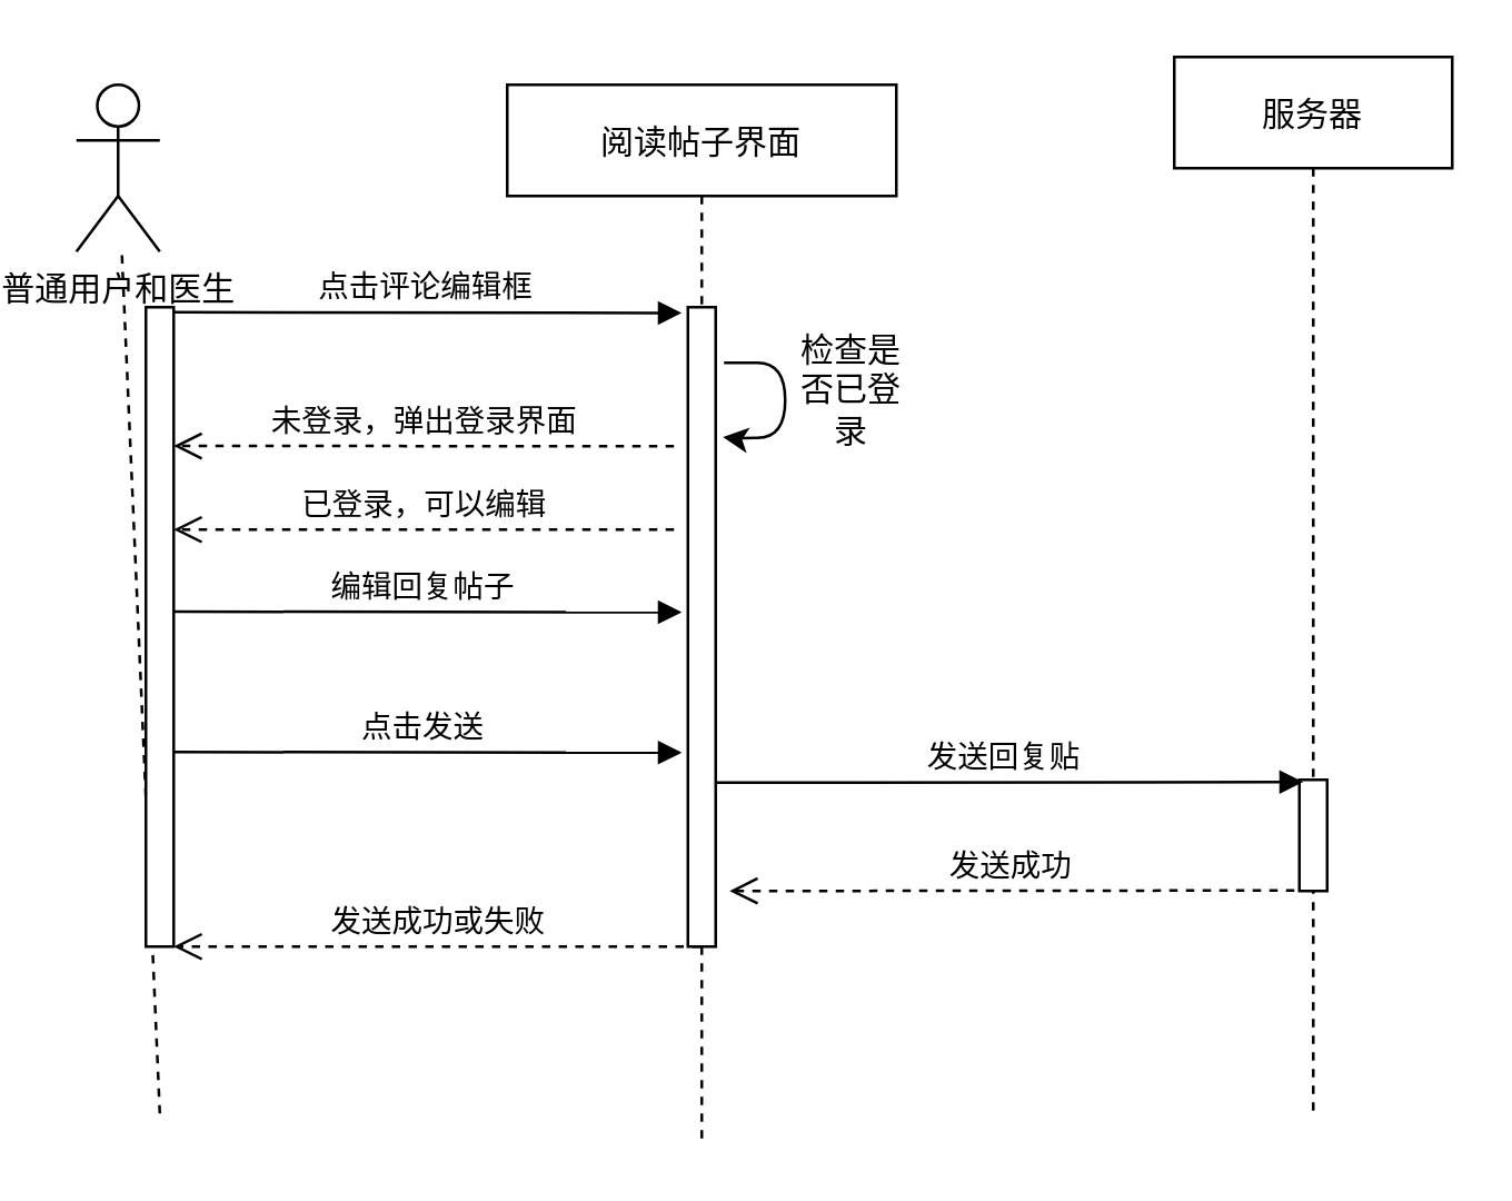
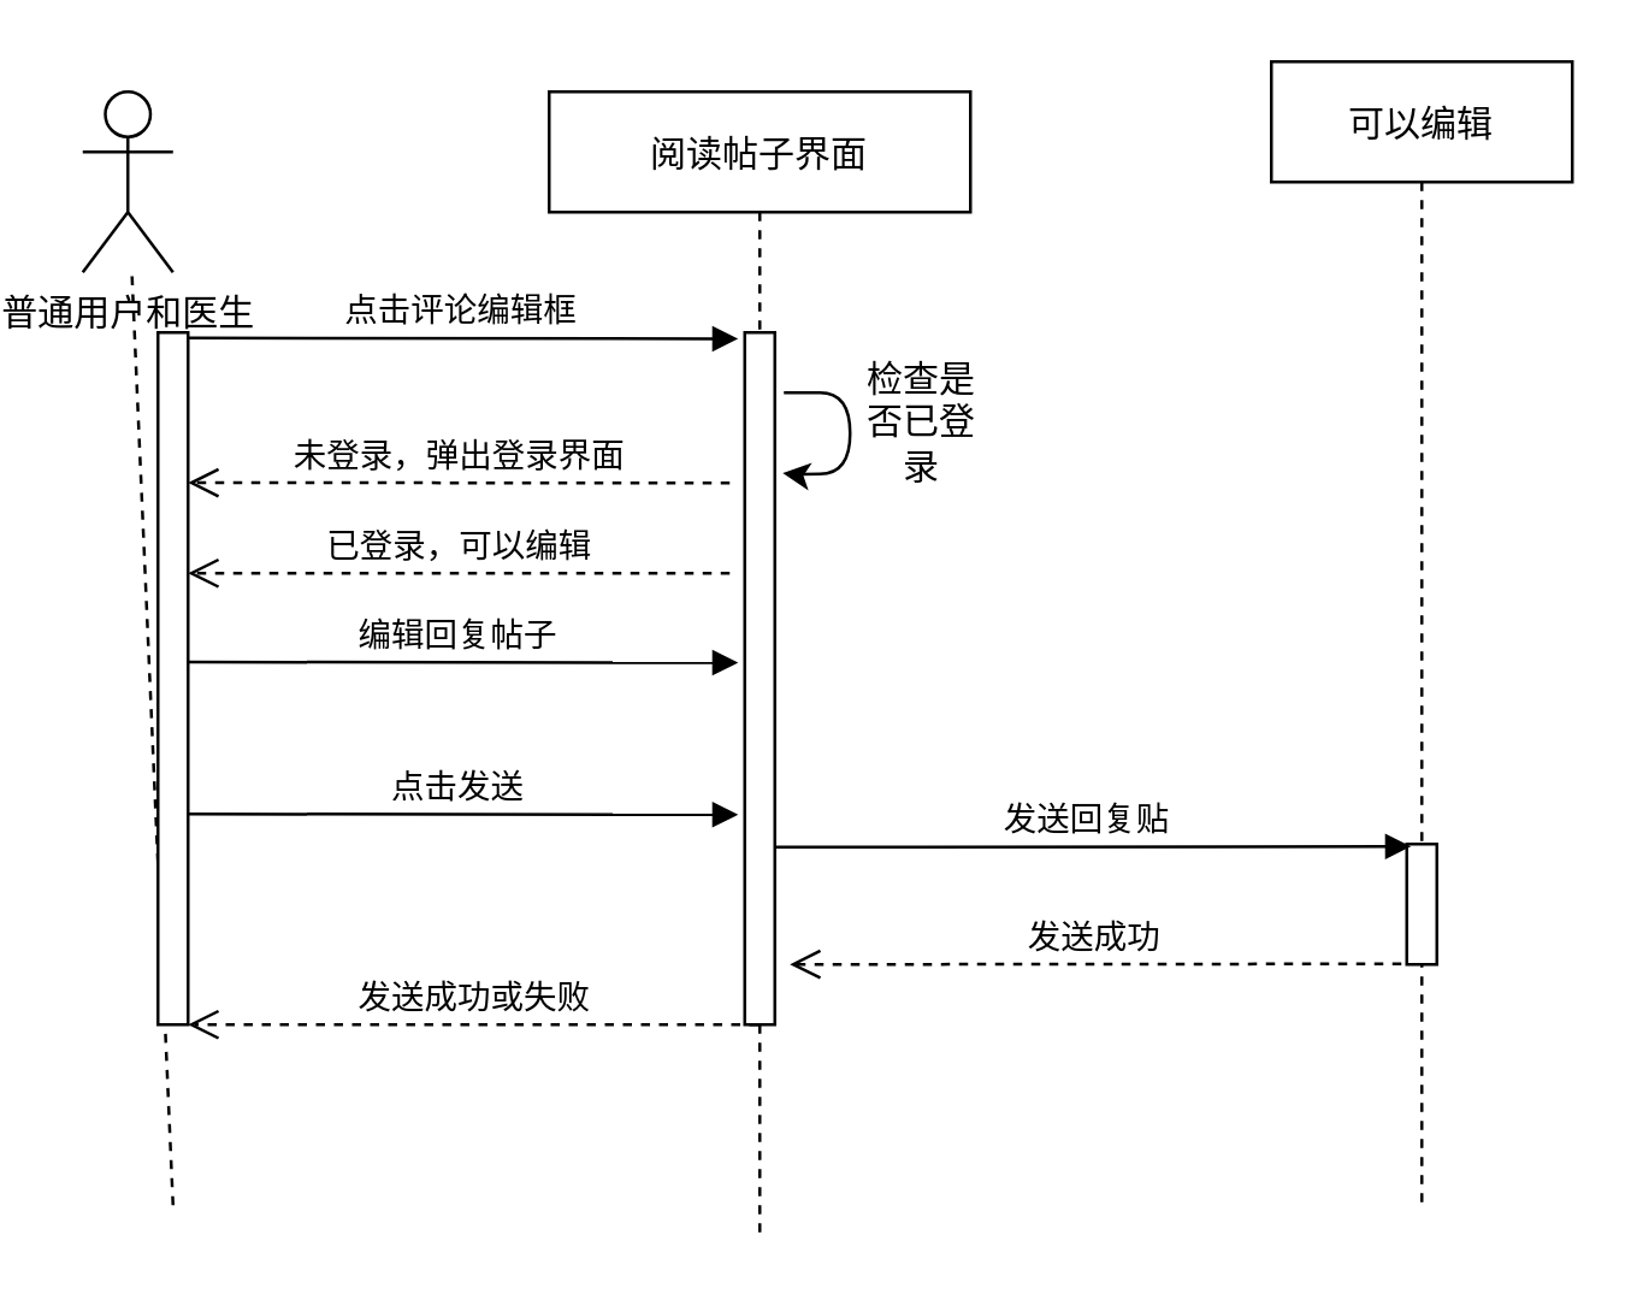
- <mxCell id="5" value="服务器" style="shape=umlLifeline;perimeter=lifelinePerimeter;container=1;collapsible=0;recursiveResize=0;rounded=0;shadow=0;strokeWidth=1;" parent="1" vertex="1"><mxGeometry x="415" y="20" width="100" height="380" as="geometry" /></mxCell>
+ <mxCell id="5" value="可以编辑" style="shape=umlLifeline;perimeter=lifelinePerimeter;container=1;collapsible=0;recursiveResize=0;rounded=0;shadow=0;strokeWidth=1;" parent="1" vertex="1"><mxGeometry x="415" y="20" width="100" height="380" as="geometry" /></mxCell>
